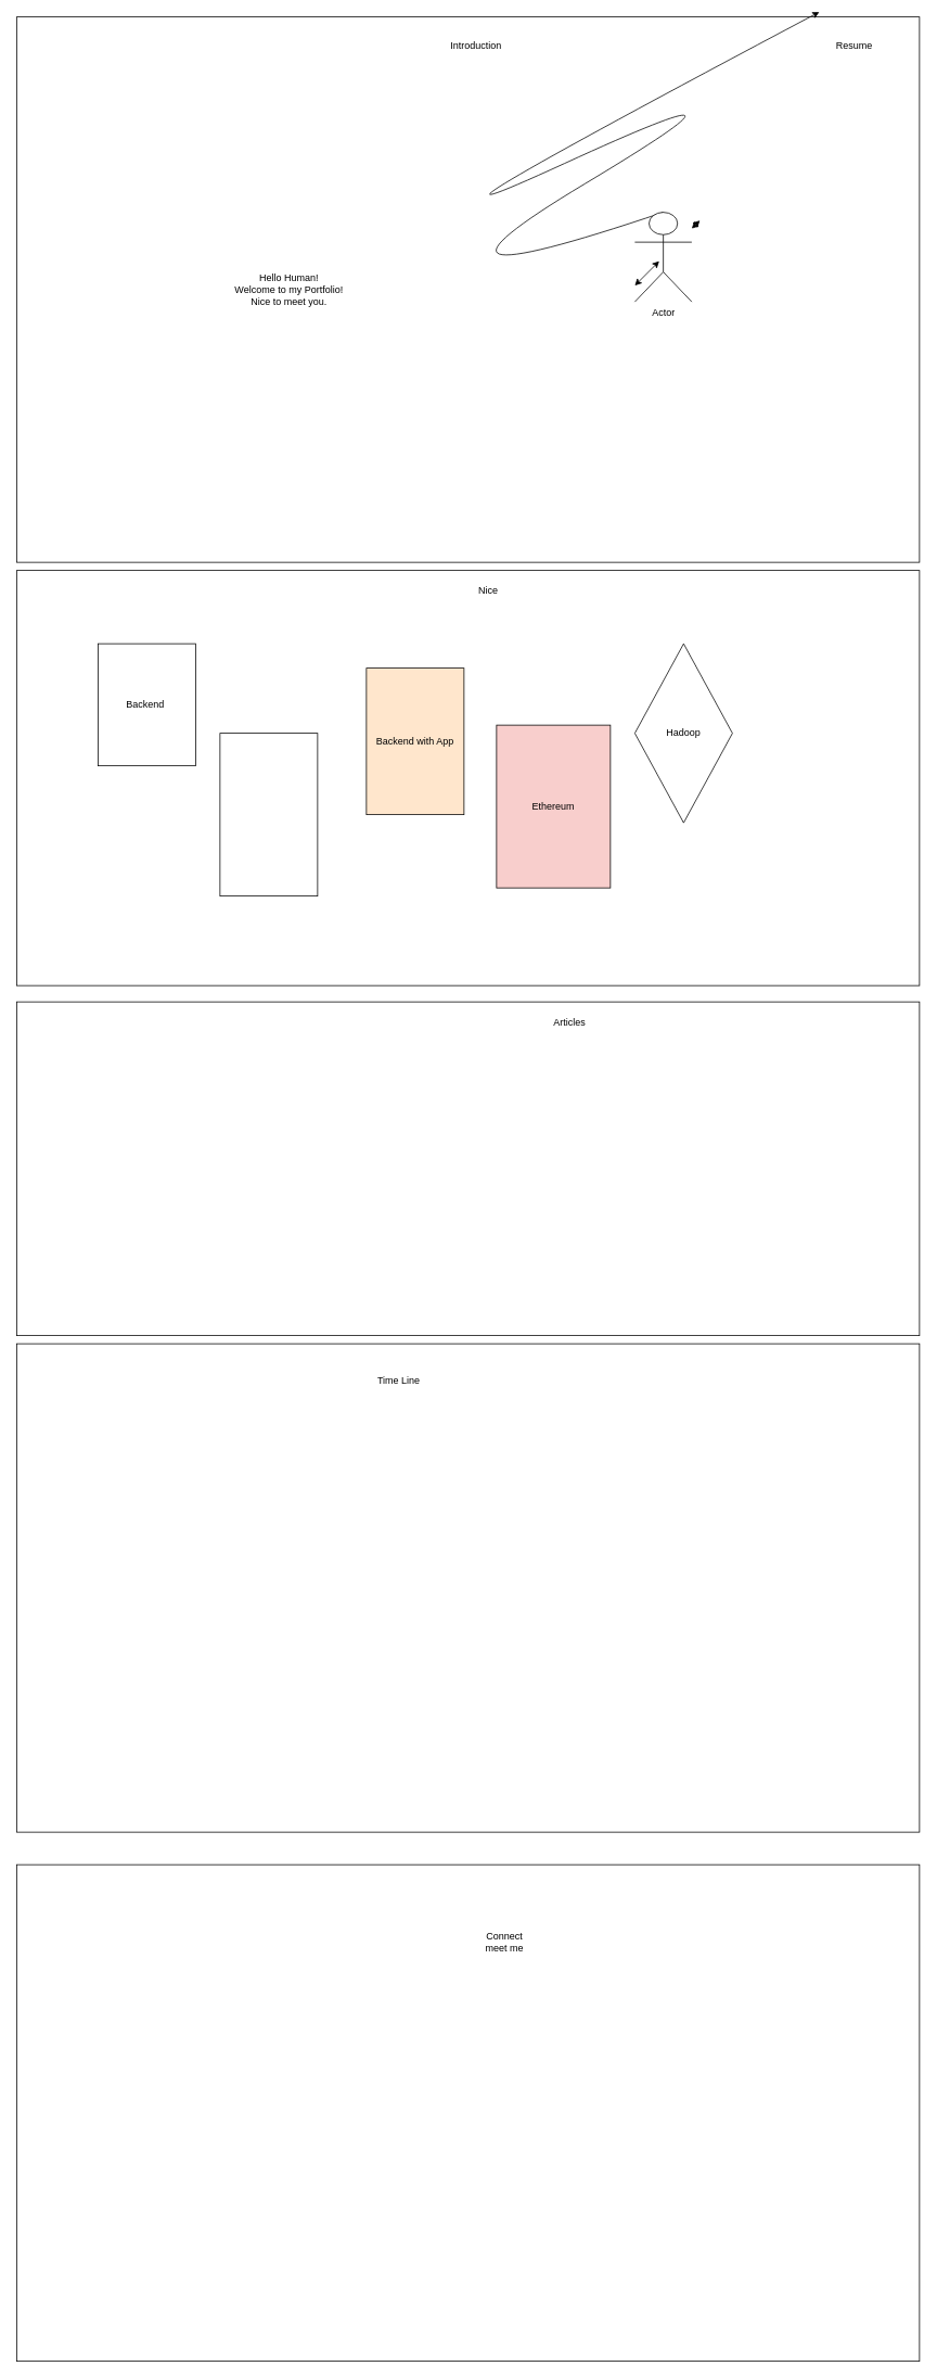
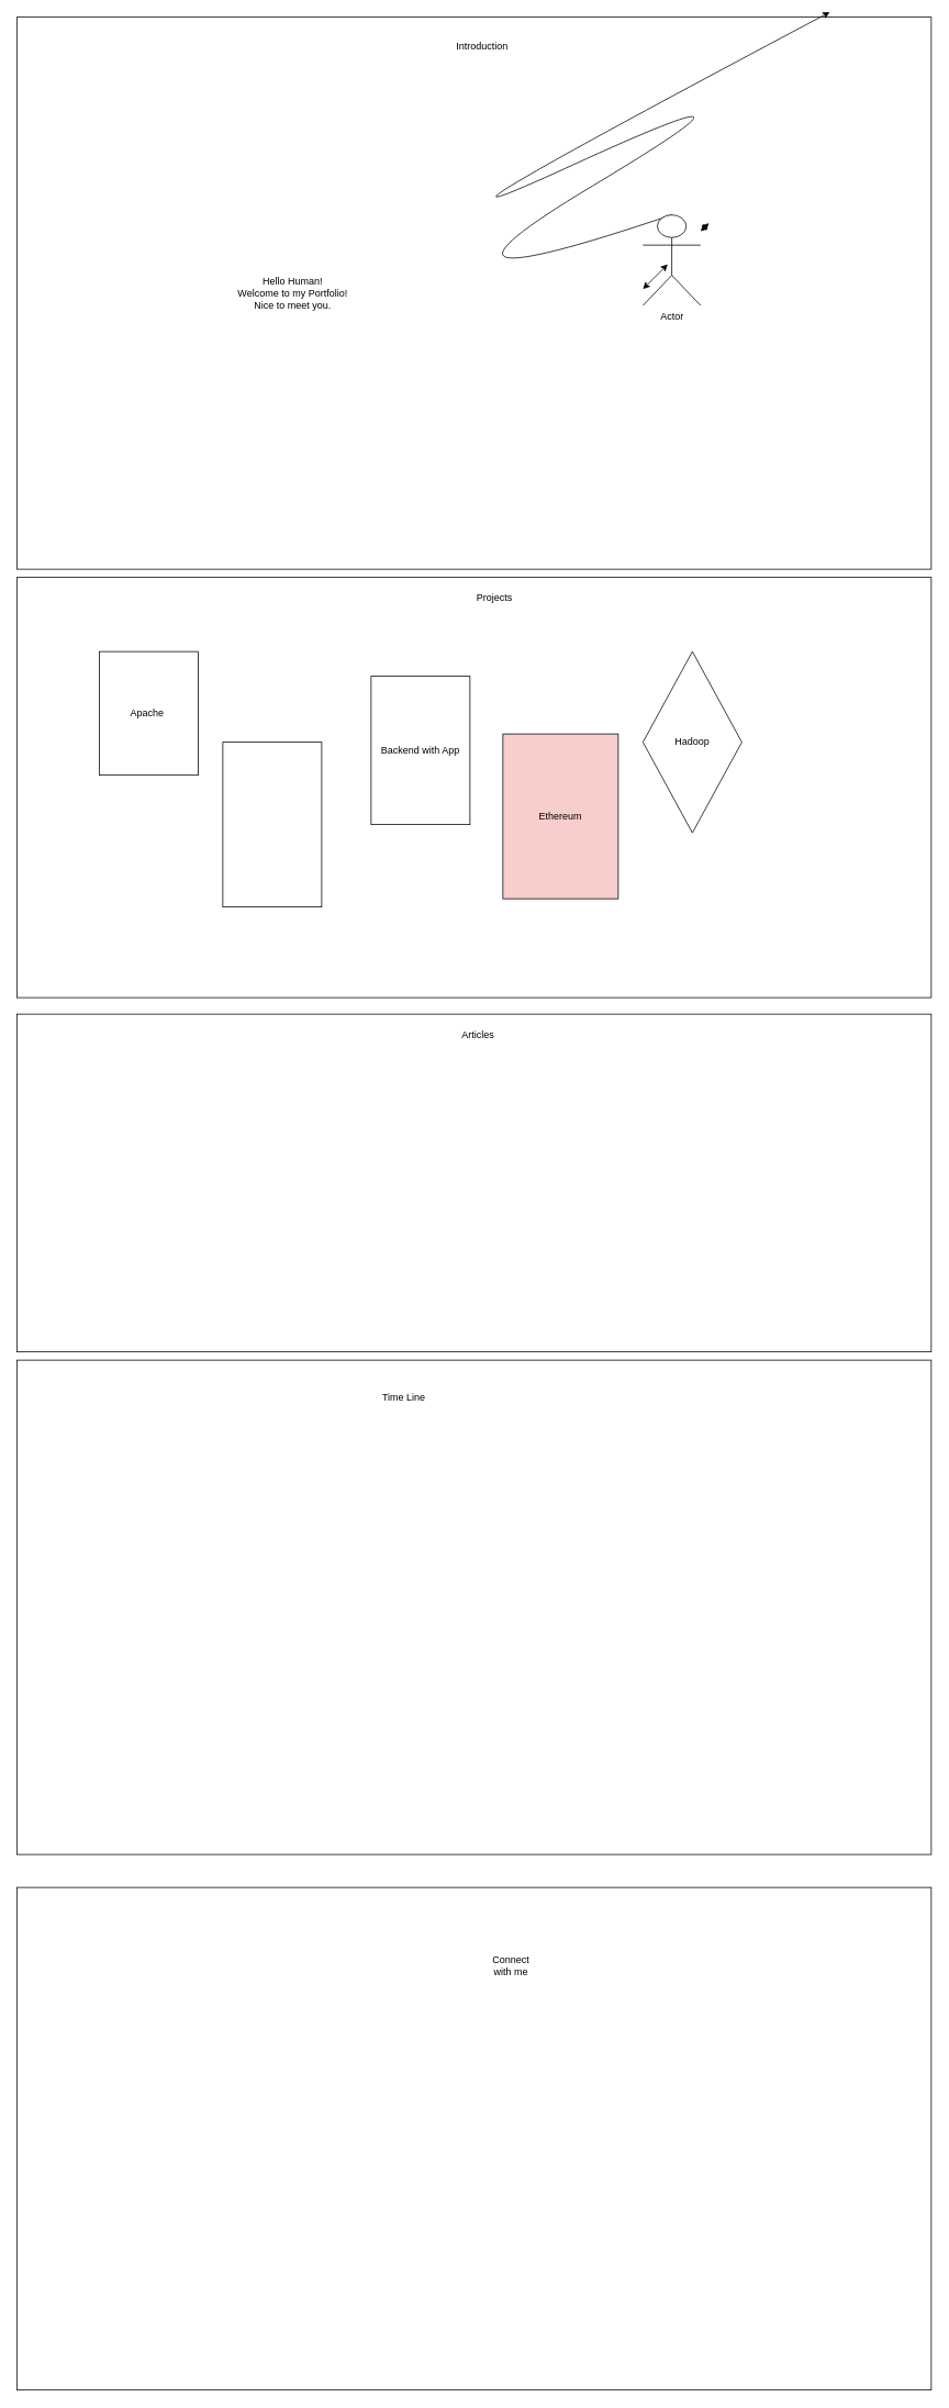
- <mxCell id="15" value="Resume" style="text;html=1;strokeColor=none;fillColor=none;align=center;verticalAlign=middle;whiteSpace=wrap;rounded=0;" vertex="1" parent="1"><mxGeometry x="1020" y="40" width="60" height="30" as="geometry" /></mxCell>
- <mxCell id="10" value="Nice" style="text;html=1;strokeColor=none;fillColor=none;align=center;verticalAlign=middle;whiteSpace=wrap;rounded=0;" vertex="1" parent="1"><mxGeometry x="570" y="710" width="60" height="30" as="geometry" /></mxCell>
+ <mxCell id="10" value="Projects" style="text;html=1;strokeColor=none;fillColor=none;align=center;verticalAlign=middle;whiteSpace=wrap;rounded=0;" vertex="1" parent="1"><mxGeometry x="570" y="710" width="60" height="30" as="geometry" /></mxCell>
- <mxCell id="20" value="Backend&amp;nbsp;" style="text;html=1;strokeColor=none;fillColor=none;align=center;verticalAlign=middle;whiteSpace=wrap;rounded=0;" vertex="1" parent="1"><mxGeometry x="150" y="850" width="60" height="30" as="geometry" /></mxCell>
+ <mxCell id="20" value="Apache&amp;nbsp;" style="text;html=1;strokeColor=none;fillColor=none;align=center;verticalAlign=middle;whiteSpace=wrap;rounded=0;" vertex="1" parent="1"><mxGeometry x="150" y="850" width="60" height="30" as="geometry" /></mxCell>
- <mxCell id="18" value="Backend with App" style="rounded=0;whiteSpace=wrap;html=1;fillColor=#ffe6cc;" vertex="1" parent="1"><mxGeometry x="450" y="820" width="120" height="180" as="geometry" /></mxCell>
+ <mxCell id="18" value="Backend with App" style="rounded=0;whiteSpace=wrap;html=1;" vertex="1" parent="1"><mxGeometry x="450" y="820" width="120" height="180" as="geometry" /></mxCell>
- <mxCell id="23" value="Articles" style="text;html=1;strokeColor=none;fillColor=none;align=center;verticalAlign=middle;whiteSpace=wrap;rounded=0;" vertex="1" parent="1"><mxGeometry x="670" y="1240" width="60" height="30" as="geometry" /></mxCell>
+ <mxCell id="23" value="Articles" style="text;html=1;strokeColor=none;fillColor=none;align=center;verticalAlign=middle;whiteSpace=wrap;rounded=0;" vertex="1" parent="1"><mxGeometry x="550" y="1240" width="60" height="30" as="geometry" /></mxCell>
- <mxCell id="14" value="Connect meet me" style="text;html=1;strokeColor=none;fillColor=none;align=center;verticalAlign=middle;whiteSpace=wrap;rounded=0;" vertex="1" parent="1"><mxGeometry x="590" y="2370" width="60" height="30" as="geometry" /></mxCell>
+ <mxCell id="14" value="Connect with me" style="text;html=1;strokeColor=none;fillColor=none;align=center;verticalAlign=middle;whiteSpace=wrap;rounded=0;" vertex="1" parent="1"><mxGeometry x="590" y="2370" width="60" height="30" as="geometry" /></mxCell>
